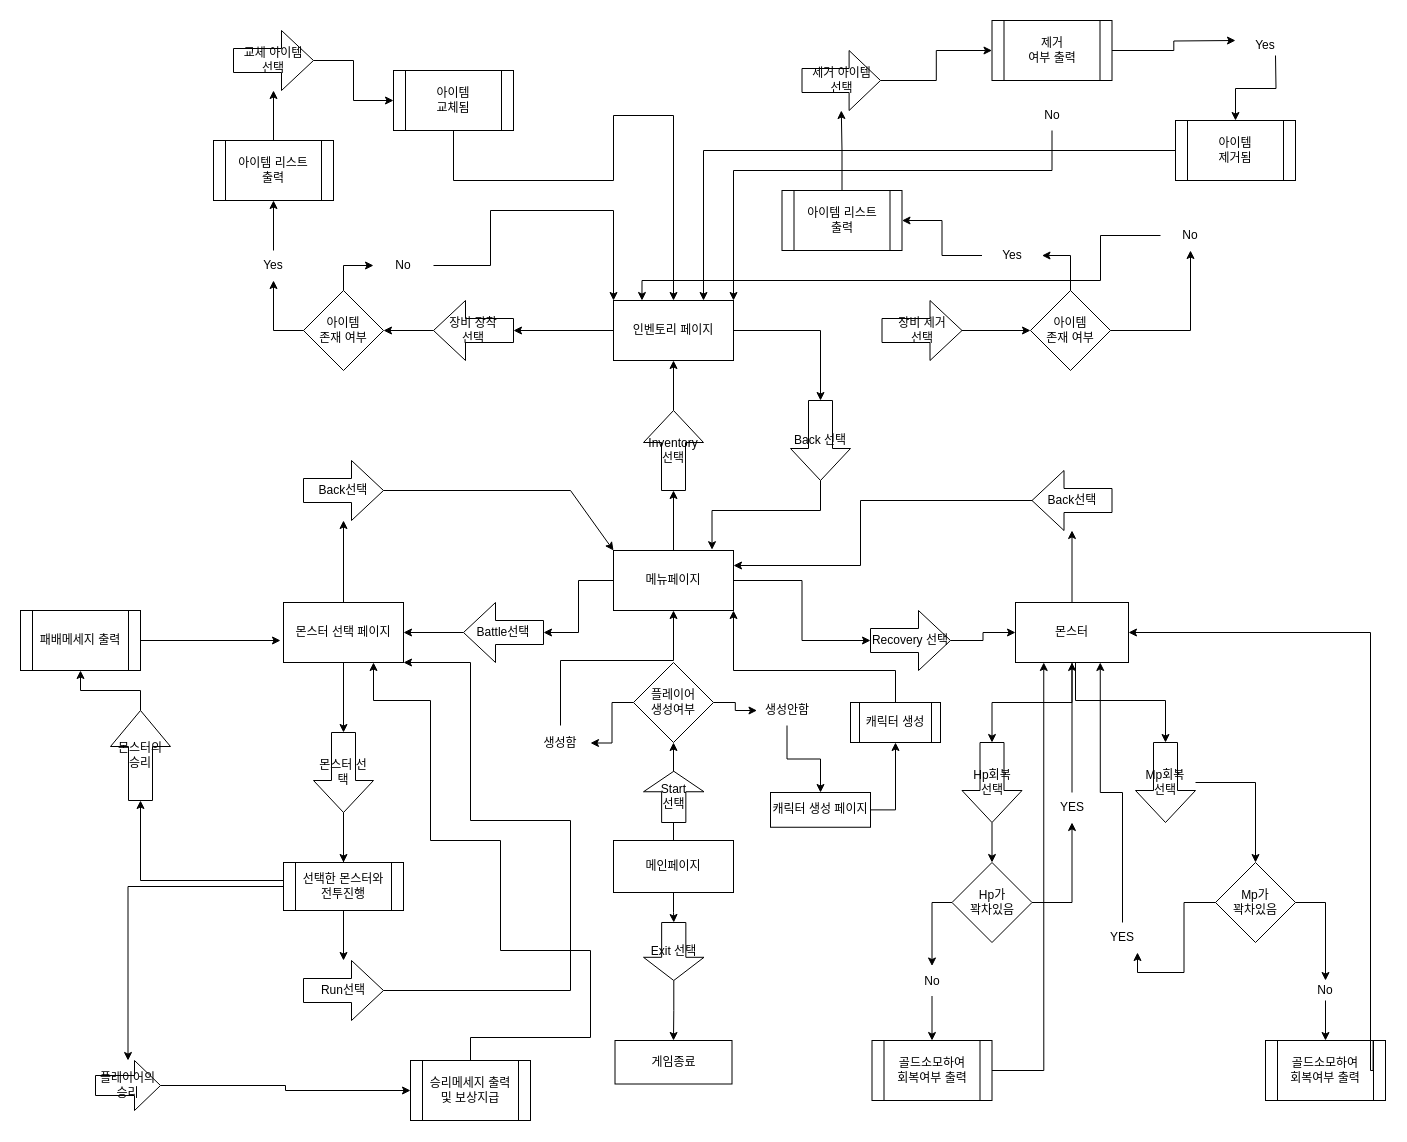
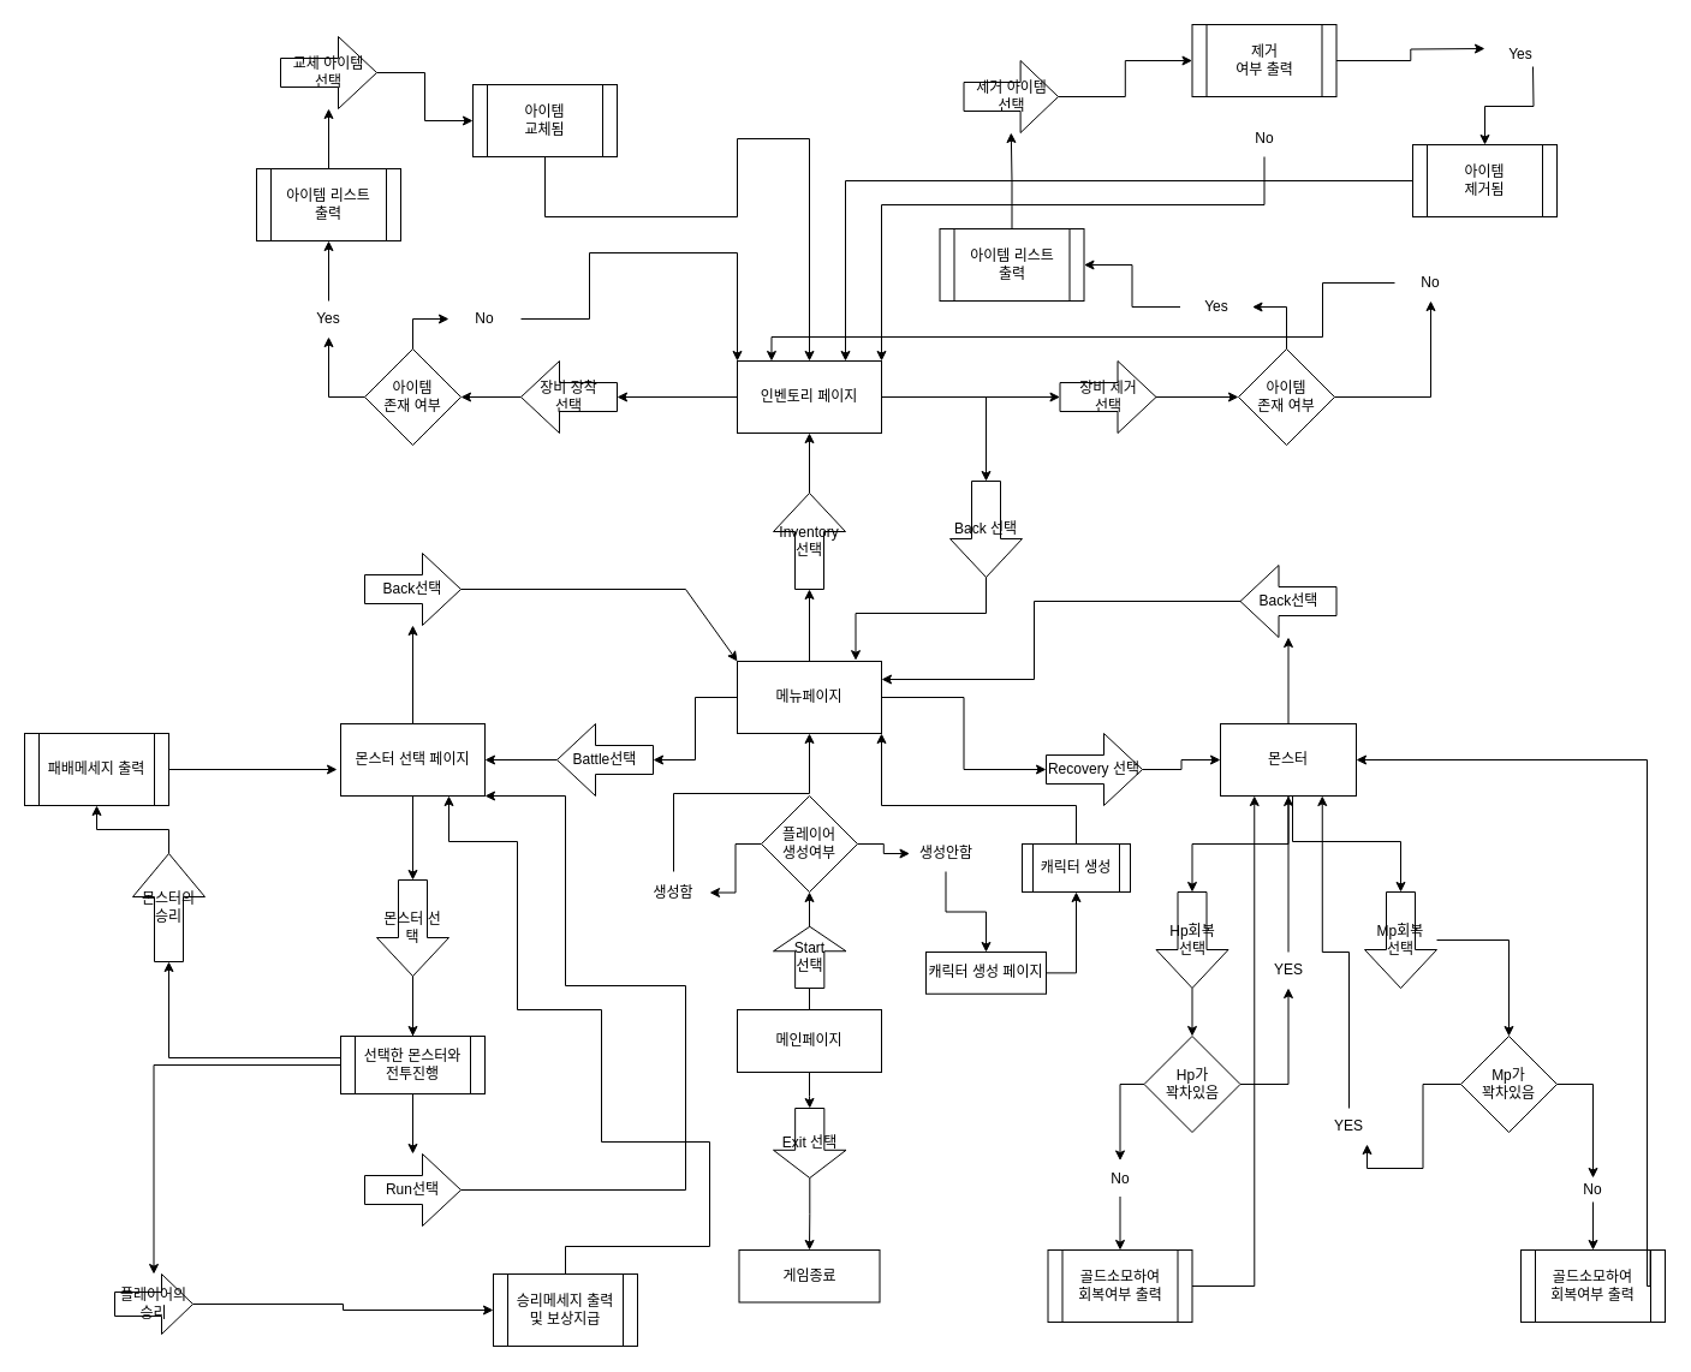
+ <mxCell id="82" value="" style="edgeStyle=orthogonalEdgeStyle;rounded=0;orthogonalLoop=1;jettySize=auto;html=1;" edge="1" parent="1" source="84" target="89"><mxGeometry relative="1" as="geometry" /></mxCell>
